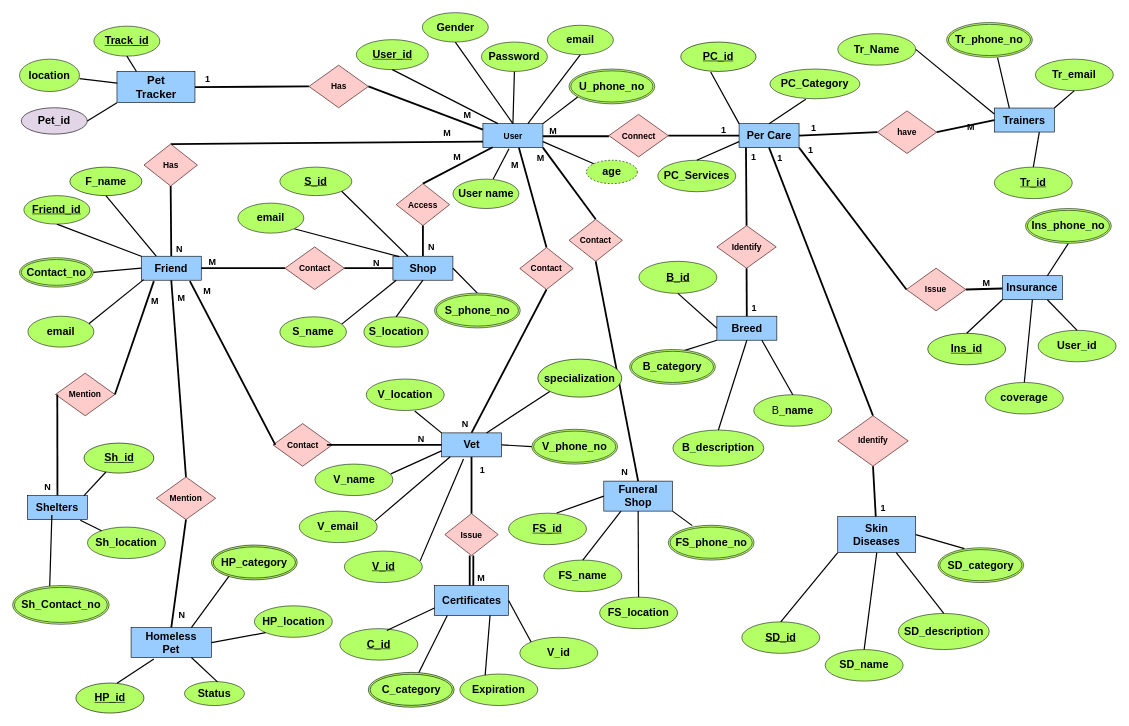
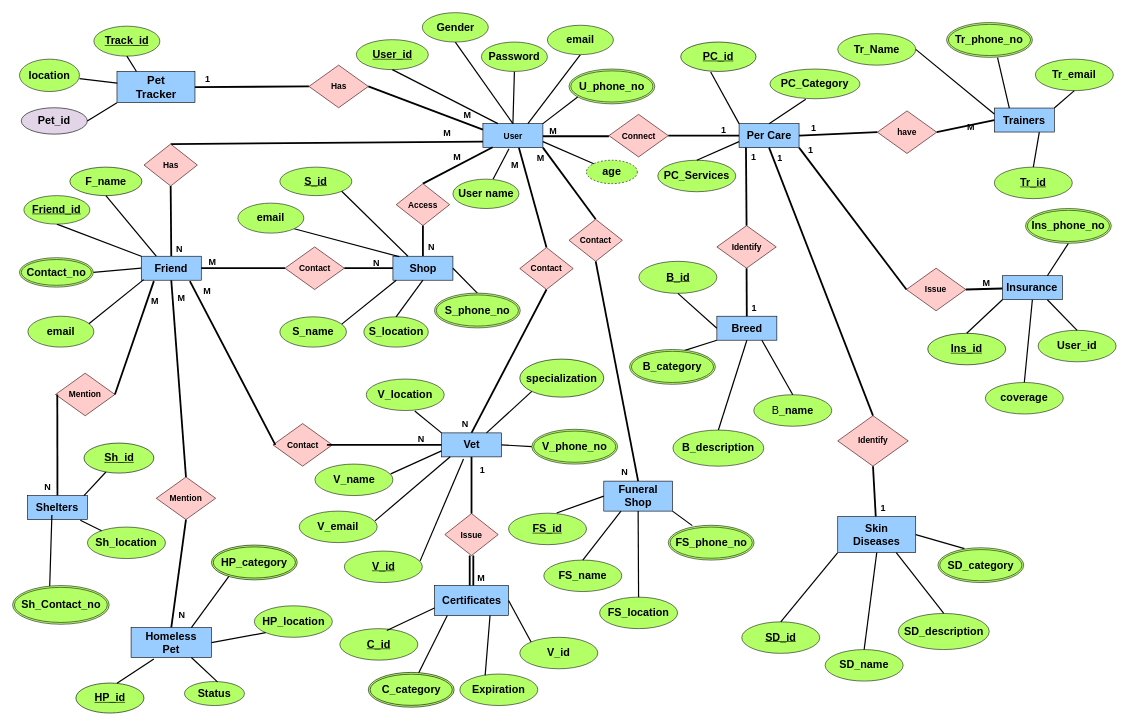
- <mxCell id="101" value="specialization" style="ellipse;whiteSpace=wrap;html=1;align=center;fillColor=#B3FF66;strokeWidth=1;fontColor=#000000;fontStyle=1;fontSize=18;strokeColor=#000000;" parent="1" vertex="1"><mxGeometry x="896" y="598" width="140" height="63.38" as="geometry" /></mxCell>
+ <mxCell id="101" value="specialization" style="ellipse;whiteSpace=wrap;html=1;align=center;fillColor=#B3FF66;strokeWidth=1;fontColor=#000000;fontStyle=1;fontSize=18;strokeColor=#000000;" parent="1" vertex="1"><mxGeometry x="866" y="598" width="140" height="63.38" as="geometry" /></mxCell>
